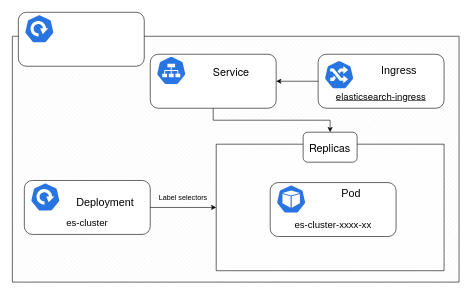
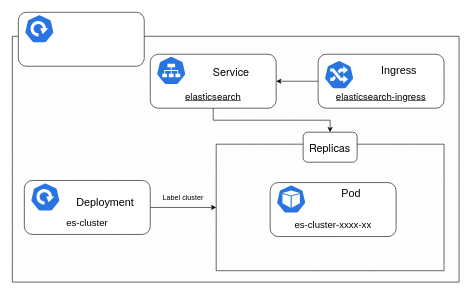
+ <mxCell id="26" value="&lt;div style=&quot;text-align: left&quot;&gt;&lt;a href=&quot;http://localhost:8001/elasticsearch-demo/Service/elasticsearch&quot; class=&quot;ServiceColor EntityReference&quot; style=&quot;box-sizing: border-box ; background-color: rgb(255 , 255 , 255) ; font-family: &amp;quot;helvetica neue&amp;quot; , &amp;quot;helvetica&amp;quot; , &amp;quot;arial&amp;quot; , sans-serif ; color: black&quot;&gt;elasticsearch&lt;/a&gt;&lt;br&gt;&lt;/div&gt;" style="text;html=1;strokeColor=none;fillColor=none;align=center;verticalAlign=middle;whiteSpace=wrap;rounded=0;fontSize=16;" vertex="1" parent="23"><mxGeometry x="10" y="60" width="190" height="20" as="geometry" /></mxCell>
- <mxCell id="22" value="Label selectors" style="text;html=1;strokeColor=none;fillColor=none;align=center;verticalAlign=middle;whiteSpace=wrap;rounded=0;" parent="1" vertex="1"><mxGeometry x="260" y="320" width="90" height="20" as="geometry" /></mxCell>
+ <mxCell id="22" value="Label cluster" style="text;html=1;strokeColor=none;fillColor=none;align=center;verticalAlign=middle;whiteSpace=wrap;rounded=0;" parent="1" vertex="1"><mxGeometry x="260" y="320" width="90" height="20" as="geometry" /></mxCell>
